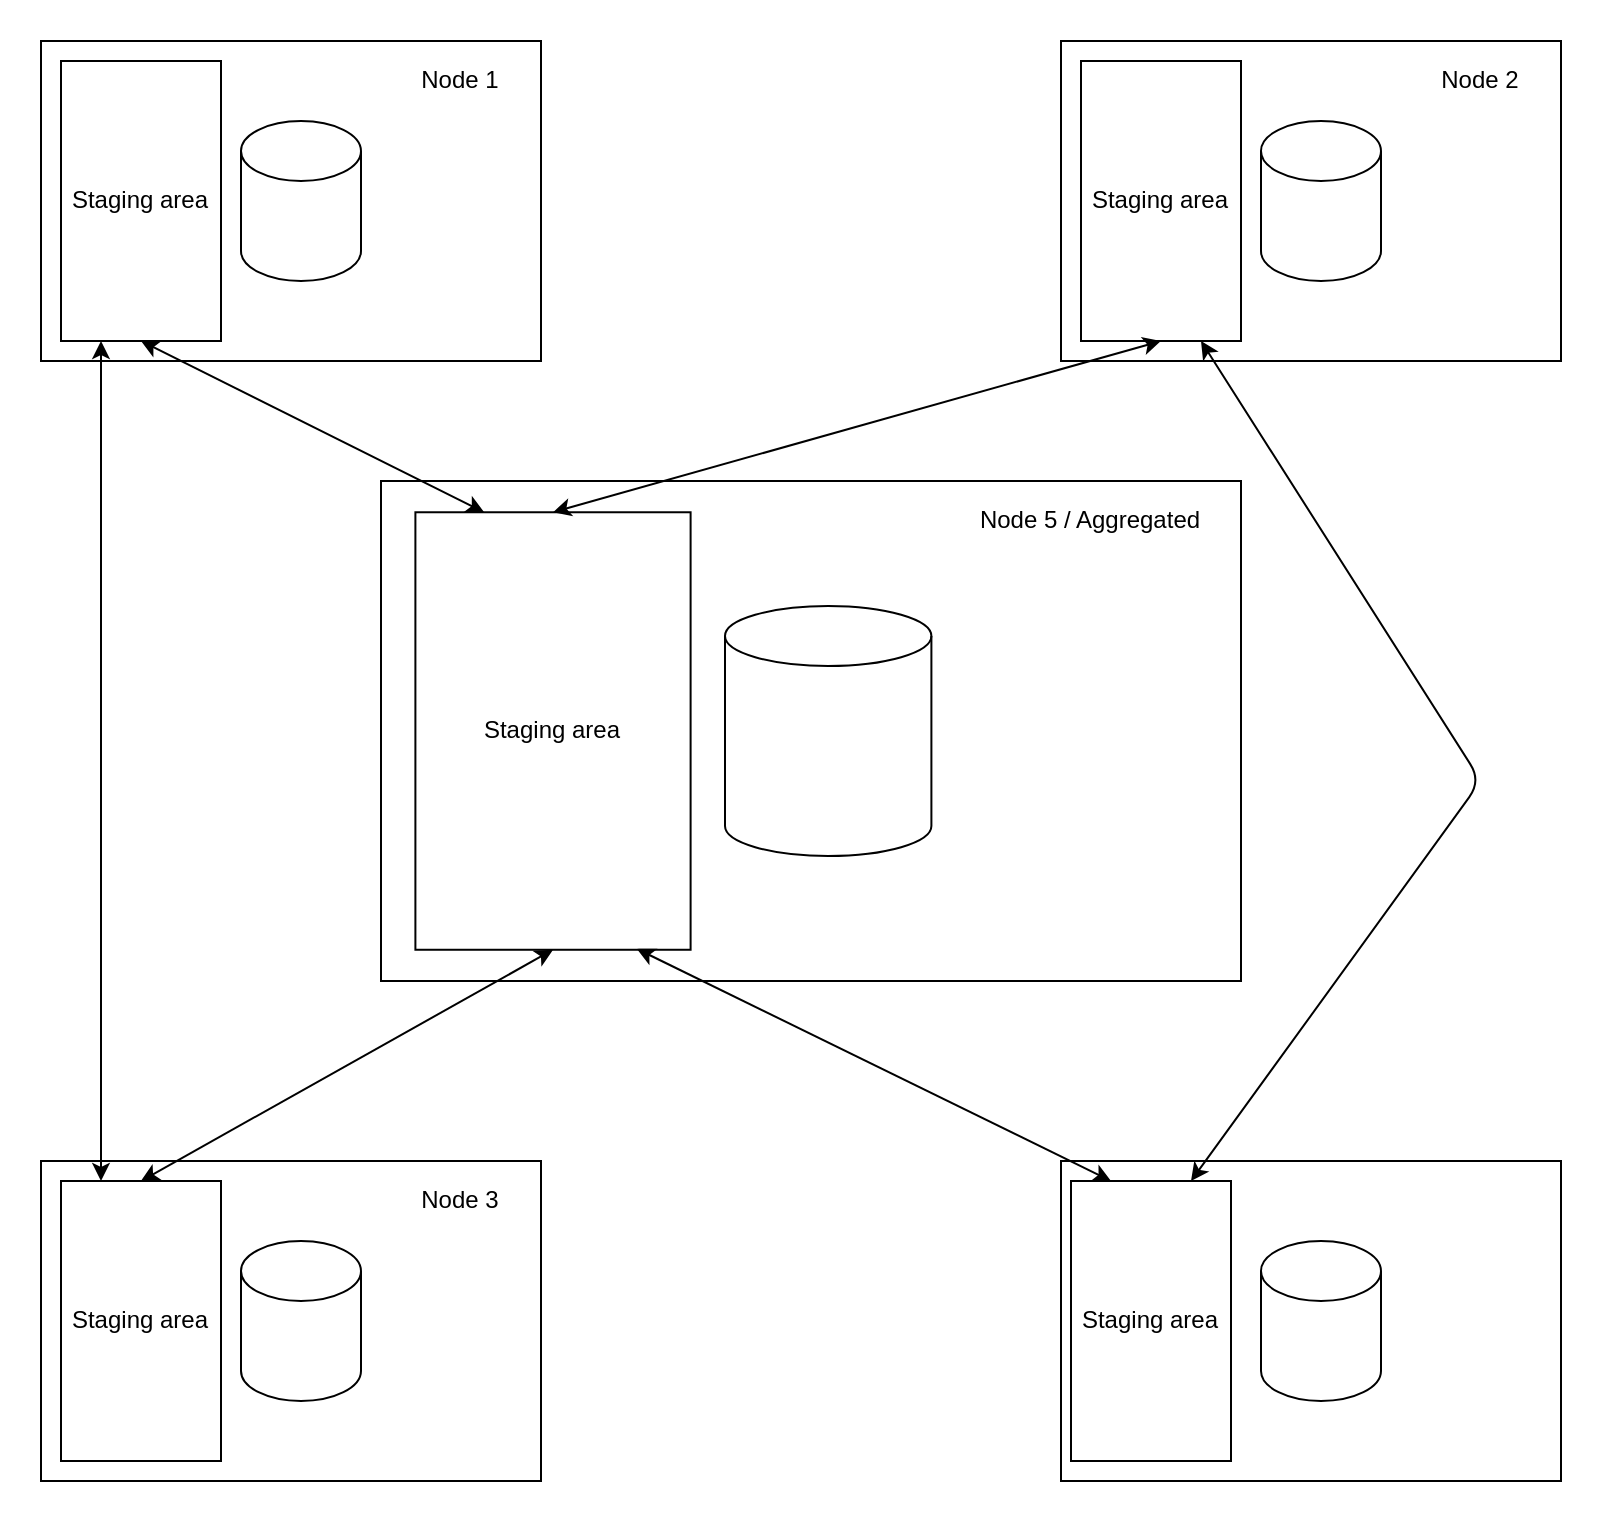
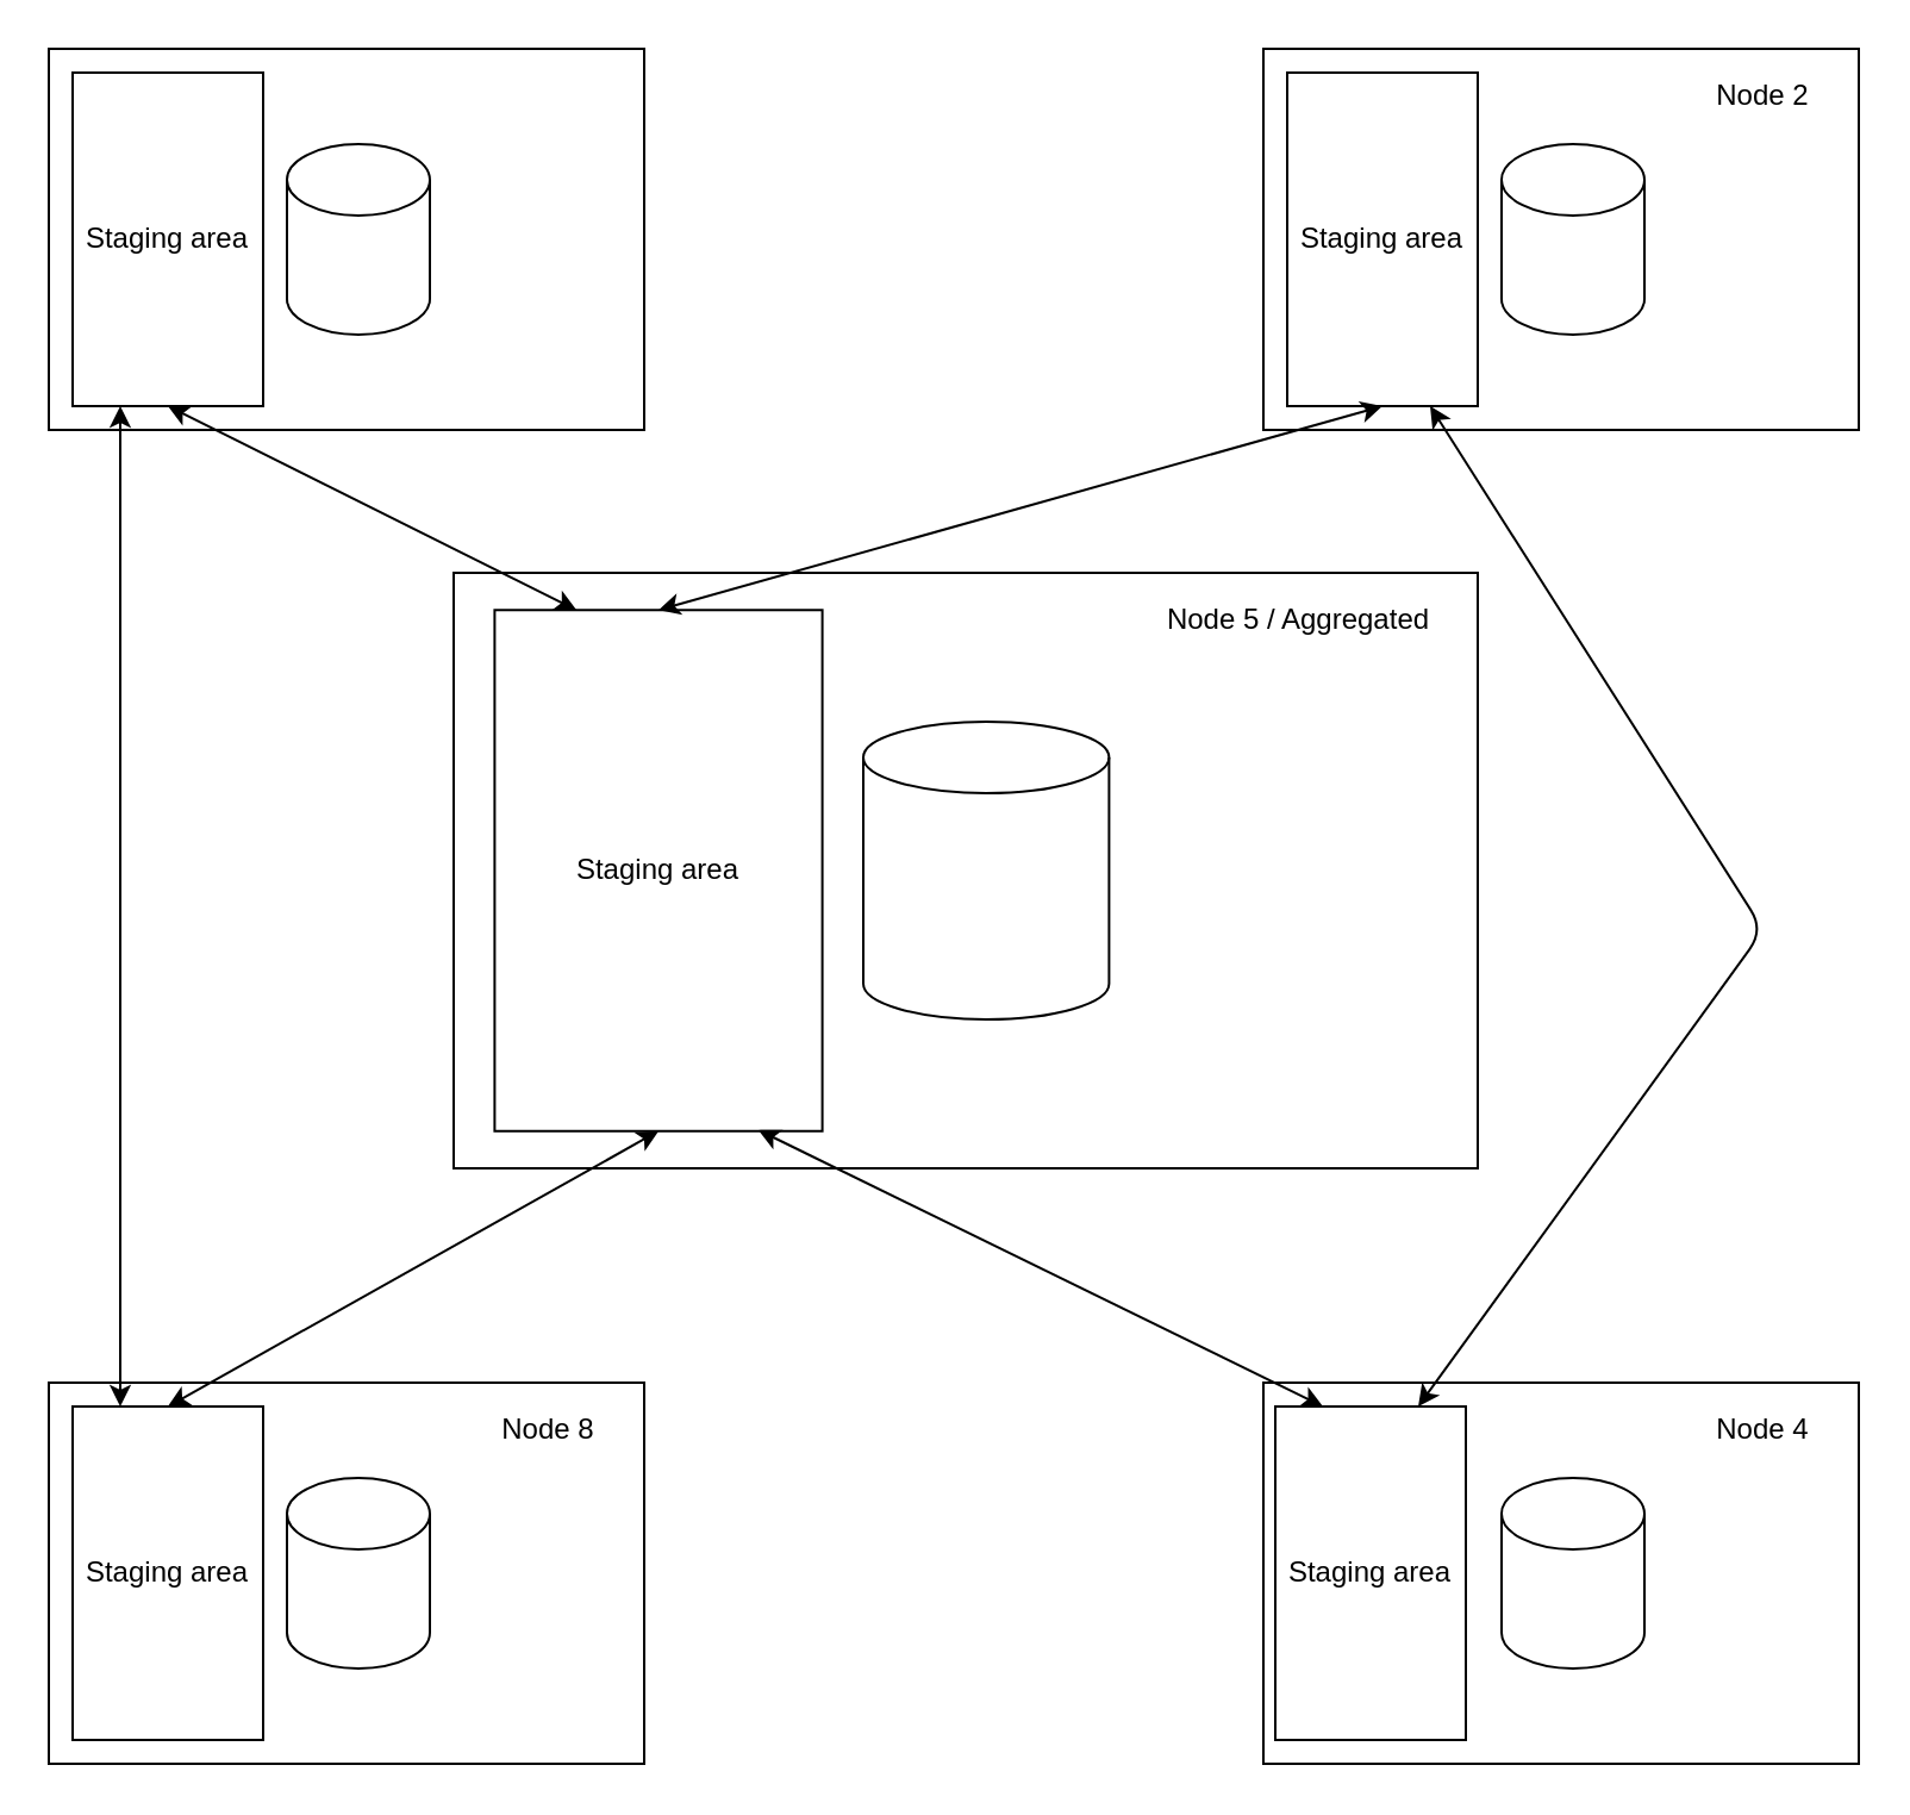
- <mxCell id="26" value="Node 1" style="text;html=1;strokeColor=none;fillColor=none;align=center;verticalAlign=middle;whiteSpace=wrap;rounded=0;" parent="1" vertex="1"><mxGeometry x="200" y="30" width="60" height="20" as="geometry" /></mxCell>
- <mxCell id="10" value="Node 3" style="text;html=1;strokeColor=none;fillColor=none;align=center;verticalAlign=middle;whiteSpace=wrap;rounded=0;" parent="6" vertex="1"><mxGeometry x="180" y="10" width="60" height="20" as="geometry" /></mxCell>
+ <mxCell id="10" value="Node 8" style="text;html=1;strokeColor=none;fillColor=none;align=center;verticalAlign=middle;whiteSpace=wrap;rounded=0;" parent="6" vertex="1"><mxGeometry x="180" y="10" width="60" height="20" as="geometry" /></mxCell>
+ <mxCell id="20" value="Node 4" style="text;html=1;strokeColor=none;fillColor=none;align=center;verticalAlign=middle;whiteSpace=wrap;rounded=0;" parent="16" vertex="1"><mxGeometry x="180" y="10" width="60" height="20" as="geometry" /></mxCell>
